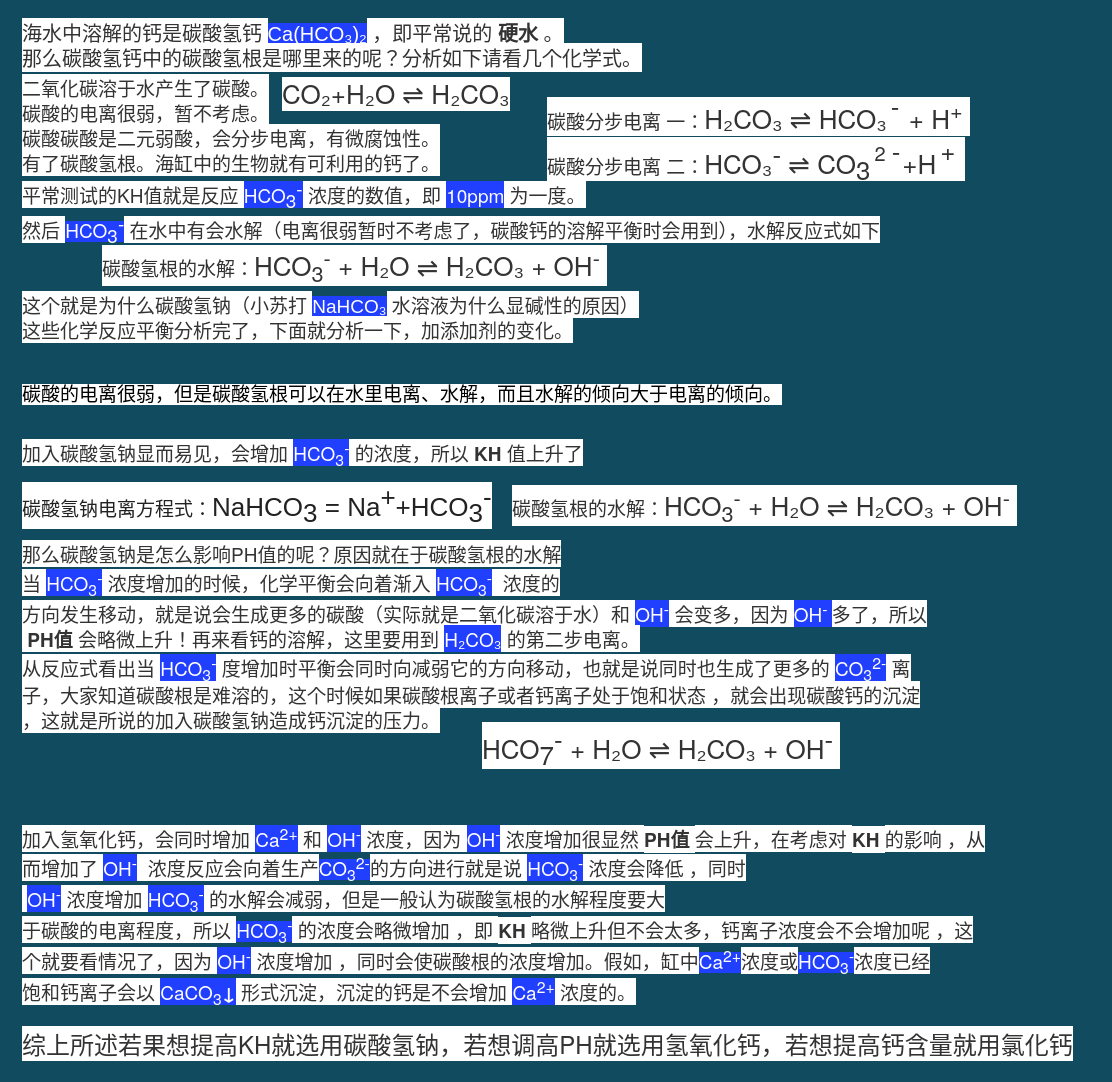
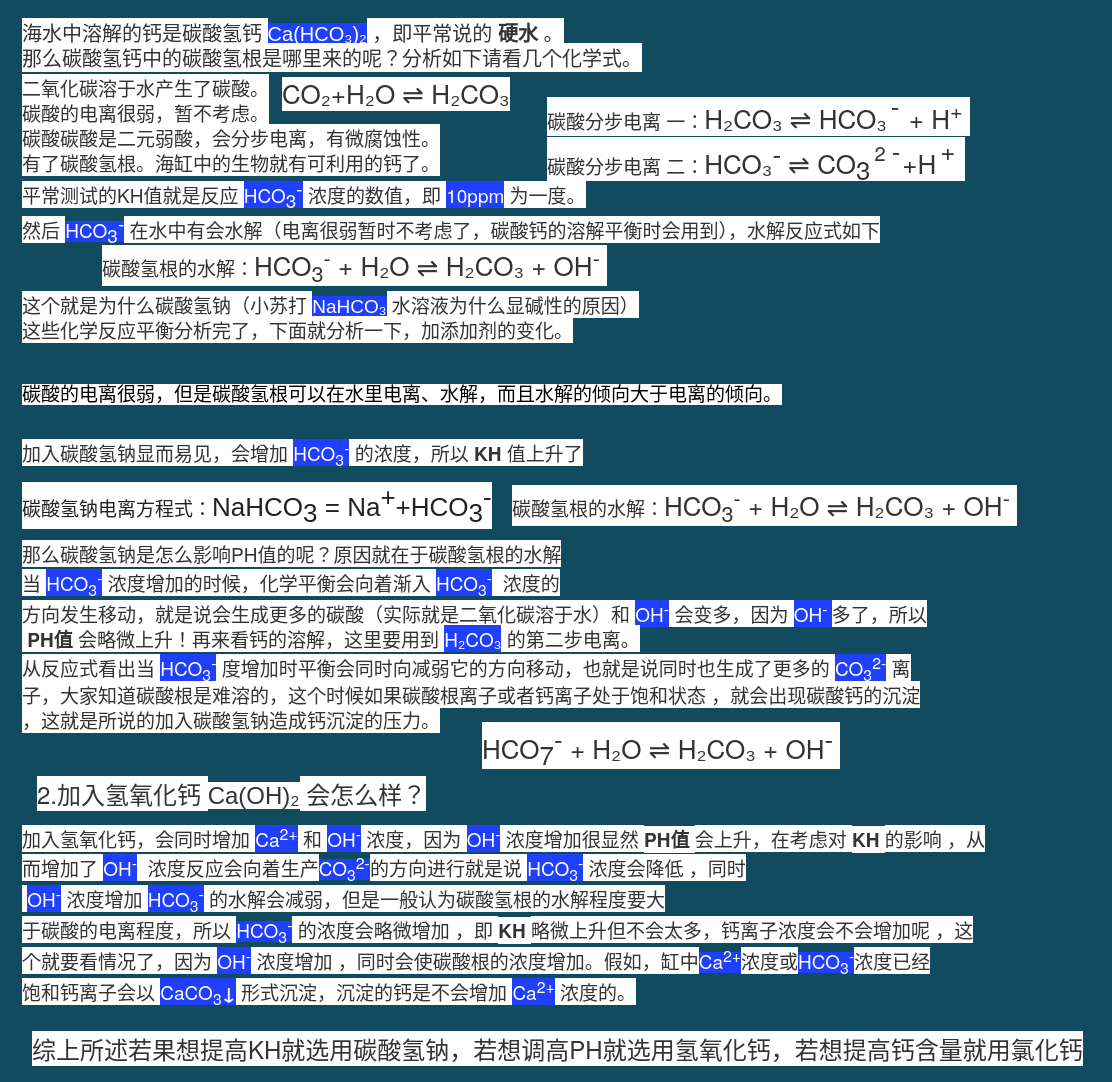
+ <mxCell id="6" value="&lt;span style=&quot;color: rgb(51 , 51 , 51) ; font-family: &amp;quot;helvetica neue&amp;quot; , &amp;quot;helvetica&amp;quot; , &amp;quot;arial&amp;quot; , sans-serif ; font-size: 24px ; background-color: rgb(255 , 255 , 255)&quot;&gt;2.加入氢氧化钙&amp;nbsp;&lt;/span&gt;&lt;span style=&quot;color: rgb(51 , 51 , 51) ; font-family: &amp;quot;arial&amp;quot; , sans-serif ; font-size: 24px ; background-color: rgb(255 , 255 , 255)&quot;&gt;Ca(OH)₂&lt;/span&gt;&lt;span style=&quot;color: rgb(51 , 51 , 51) ; font-family: &amp;quot;helvetica neue&amp;quot; , &amp;quot;helvetica&amp;quot; , &amp;quot;arial&amp;quot; , sans-serif ; font-size: 24px ; background-color: rgb(255 , 255 , 255)&quot;&gt;&amp;nbsp;会怎么样？&lt;/span&gt;" style="text;html=1;align=left;verticalAlign=middle;resizable=0;points=[];autosize=1;strokeColor=none;fillColor=none;fontSize=24;fontColor=#FFFFFF;" vertex="1" parent="1"><mxGeometry x="35" y="780" width="410" height="30" as="geometry" /></mxCell>
- <mxCell id="9" value="&lt;span style=&quot;color: rgb(51, 51, 51); font-family: &amp;quot;helvetica neue&amp;quot;, helvetica, arial, sans-serif; font-size: 24px; background-color: rgb(255, 255, 255);&quot;&gt;综上所述若果想提高KH就选用碳酸氢钠，若想调高PH就选用氢氧化钙，若想提高钙含量就用氯化钙&lt;/span&gt;" style="text;html=1;align=left;verticalAlign=middle;resizable=0;points=[];autosize=1;strokeColor=none;fillColor=none;fontSize=24;fontColor=#FFFFFF;fontStyle=0" vertex="1" parent="1"><mxGeometry x="20" y="1030" width="1070" height="30" as="geometry" /></mxCell>
+ <mxCell id="9" value="&lt;span style=&quot;color: rgb(51, 51, 51); font-family: &amp;quot;helvetica neue&amp;quot;, helvetica, arial, sans-serif; font-size: 24px; background-color: rgb(255, 255, 255);&quot;&gt;综上所述若果想提高KH就选用碳酸氢钠，若想调高PH就选用氢氧化钙，若想提高钙含量就用氯化钙&lt;/span&gt;" style="text;html=1;align=left;verticalAlign=middle;resizable=0;points=[];autosize=1;strokeColor=none;fillColor=none;fontSize=24;fontColor=#FFFFFF;fontStyle=0" vertex="1" parent="1"><mxGeometry x="30" y="1035" width="1070" height="30" as="geometry" /></mxCell>
